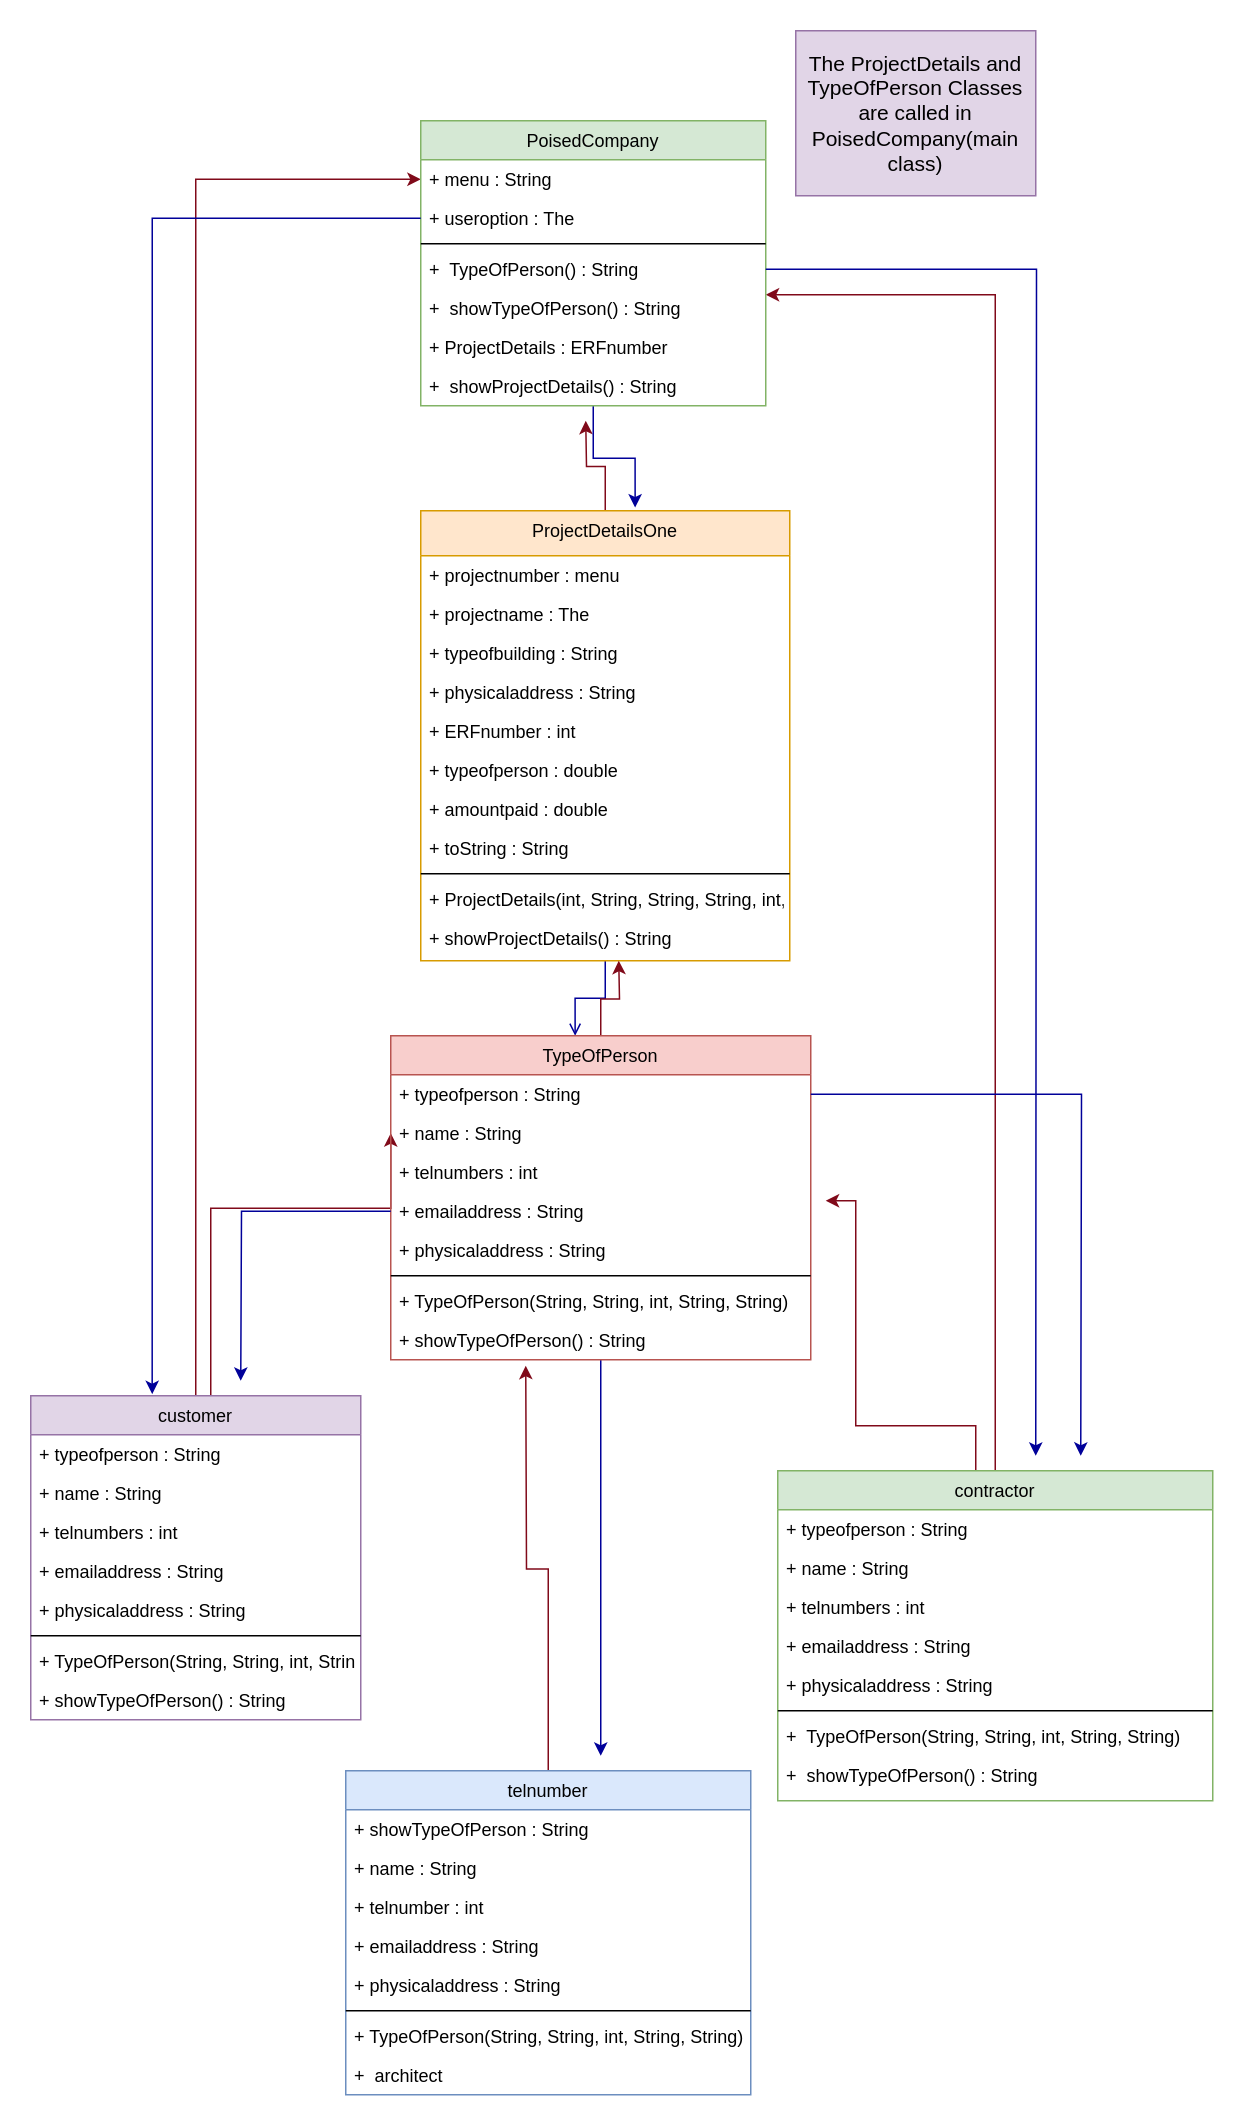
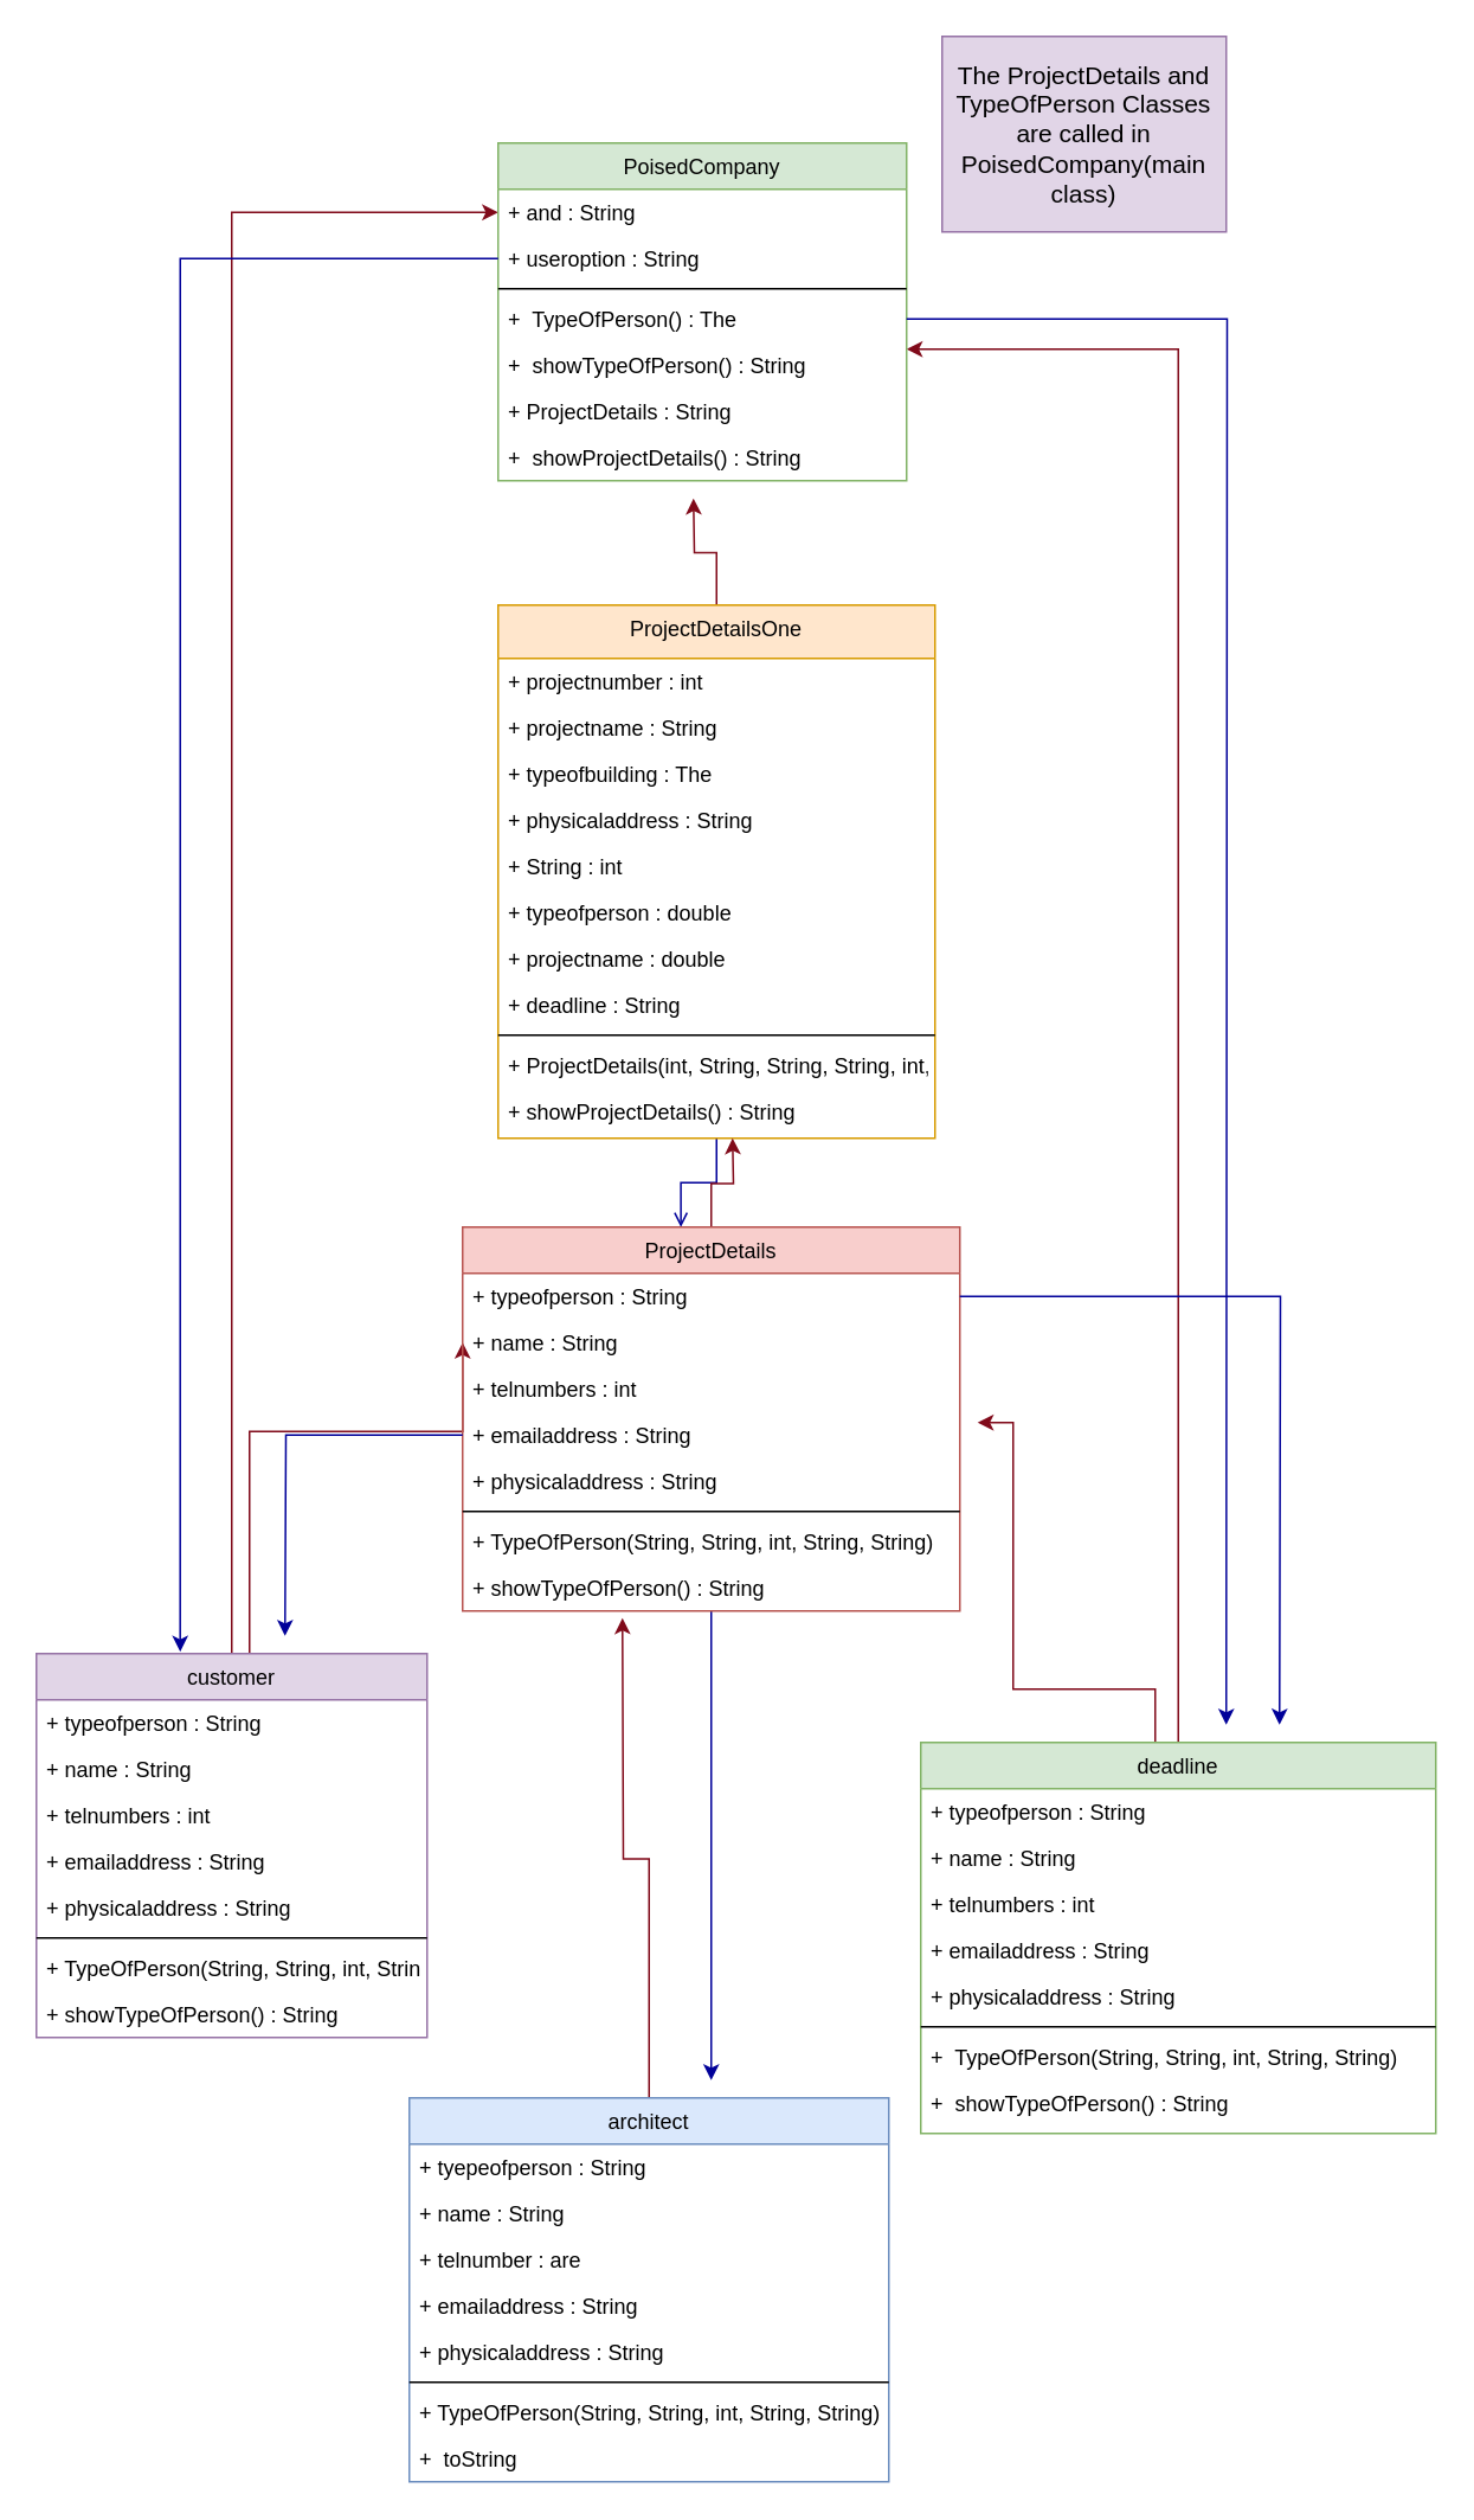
- <mxCell id="50" value="+ menu : String" style="text;align=left;verticalAlign=top;spacingLeft=4;spacingRight=4;overflow=hidden;rotatable=0;points=[[0,0.5],[1,0.5]];portConstraint=eastwest;" parent="49" vertex="1"><mxGeometry y="26" width="230" height="26" as="geometry" /></mxCell>
+ <mxCell id="50" value="+ and : String" style="text;align=left;verticalAlign=top;spacingLeft=4;spacingRight=4;overflow=hidden;rotatable=0;points=[[0,0.5],[1,0.5]];portConstraint=eastwest;" parent="49" vertex="1"><mxGeometry y="26" width="230" height="26" as="geometry" /></mxCell>
- <mxCell id="51" value="+ useroption : The" style="text;align=left;verticalAlign=top;spacingLeft=4;spacingRight=4;overflow=hidden;rotatable=0;points=[[0,0.5],[1,0.5]];portConstraint=eastwest;rounded=0;shadow=0;html=0;" parent="49" vertex="1"><mxGeometry y="52" width="230" height="26" as="geometry" /></mxCell>
+ <mxCell id="51" value="+ useroption : String" style="text;align=left;verticalAlign=top;spacingLeft=4;spacingRight=4;overflow=hidden;rotatable=0;points=[[0,0.5],[1,0.5]];portConstraint=eastwest;rounded=0;shadow=0;html=0;" parent="49" vertex="1"><mxGeometry y="52" width="230" height="26" as="geometry" /></mxCell>
- <mxCell id="53" value="+  TypeOfPerson() : String" style="text;align=left;verticalAlign=top;spacingLeft=4;spacingRight=4;overflow=hidden;rotatable=0;points=[[0,0.5],[1,0.5]];portConstraint=eastwest;" parent="49" vertex="1"><mxGeometry y="86" width="230" height="26" as="geometry" /></mxCell>
+ <mxCell id="53" value="+  TypeOfPerson() : The" style="text;align=left;verticalAlign=top;spacingLeft=4;spacingRight=4;overflow=hidden;rotatable=0;points=[[0,0.5],[1,0.5]];portConstraint=eastwest;" parent="49" vertex="1"><mxGeometry y="86" width="230" height="26" as="geometry" /></mxCell>
- <mxCell id="55" value="+ ProjectDetails : ERFnumber" style="text;align=left;verticalAlign=top;spacingLeft=4;spacingRight=4;overflow=hidden;rotatable=0;points=[[0,0.5],[1,0.5]];portConstraint=eastwest;" parent="49" vertex="1"><mxGeometry y="138" width="230" height="26" as="geometry" /></mxCell>
+ <mxCell id="55" value="+ ProjectDetails : String" style="text;align=left;verticalAlign=top;spacingLeft=4;spacingRight=4;overflow=hidden;rotatable=0;points=[[0,0.5],[1,0.5]];portConstraint=eastwest;" parent="49" vertex="1"><mxGeometry y="138" width="230" height="26" as="geometry" /></mxCell>
- <mxCell id="48" style="edgeStyle=orthogonalEdgeStyle;rounded=0;orthogonalLoop=1;jettySize=auto;html=1;entryX=0.581;entryY=-0.007;entryDx=0;entryDy=0;entryPerimeter=0;shadow=0;strokeColor=#000099;" parent="1" source="49" target="36" edge="1"><mxGeometry relative="1" as="geometry" /></mxCell>
- <mxCell id="37" value="+ projectnumber : menu" style="text;align=left;verticalAlign=top;spacingLeft=4;spacingRight=4;overflow=hidden;rotatable=0;points=[[0,0.5],[1,0.5]];portConstraint=eastwest;" parent="36" vertex="1"><mxGeometry y="30" width="246" height="26" as="geometry" /></mxCell>
+ <mxCell id="37" value="+ projectnumber : int" style="text;align=left;verticalAlign=top;spacingLeft=4;spacingRight=4;overflow=hidden;rotatable=0;points=[[0,0.5],[1,0.5]];portConstraint=eastwest;" parent="36" vertex="1"><mxGeometry y="30" width="246" height="26" as="geometry" /></mxCell>
- <mxCell id="38" value="+ projectname : The" style="text;align=left;verticalAlign=top;spacingLeft=4;spacingRight=4;overflow=hidden;rotatable=0;points=[[0,0.5],[1,0.5]];portConstraint=eastwest;rounded=0;shadow=0;html=0;" parent="36" vertex="1"><mxGeometry y="56" width="246" height="26" as="geometry" /></mxCell>
+ <mxCell id="38" value="+ projectname : String" style="text;align=left;verticalAlign=top;spacingLeft=4;spacingRight=4;overflow=hidden;rotatable=0;points=[[0,0.5],[1,0.5]];portConstraint=eastwest;rounded=0;shadow=0;html=0;" parent="36" vertex="1"><mxGeometry y="56" width="246" height="26" as="geometry" /></mxCell>
- <mxCell id="39" value="+ typeofbuilding : String" style="text;align=left;verticalAlign=top;spacingLeft=4;spacingRight=4;overflow=hidden;rotatable=0;points=[[0,0.5],[1,0.5]];portConstraint=eastwest;rounded=0;shadow=0;html=0;" parent="36" vertex="1"><mxGeometry y="82" width="246" height="26" as="geometry" /></mxCell>
+ <mxCell id="39" value="+ typeofbuilding : The" style="text;align=left;verticalAlign=top;spacingLeft=4;spacingRight=4;overflow=hidden;rotatable=0;points=[[0,0.5],[1,0.5]];portConstraint=eastwest;rounded=0;shadow=0;html=0;" parent="36" vertex="1"><mxGeometry y="82" width="246" height="26" as="geometry" /></mxCell>
- <mxCell id="41" value="+ ERFnumber : int" style="text;align=left;verticalAlign=top;spacingLeft=4;spacingRight=4;overflow=hidden;rotatable=0;points=[[0,0.5],[1,0.5]];portConstraint=eastwest;rounded=0;shadow=0;html=0;" parent="36" vertex="1"><mxGeometry y="134" width="246" height="26" as="geometry" /></mxCell>
+ <mxCell id="41" value="+ String : int" style="text;align=left;verticalAlign=top;spacingLeft=4;spacingRight=4;overflow=hidden;rotatable=0;points=[[0,0.5],[1,0.5]];portConstraint=eastwest;rounded=0;shadow=0;html=0;" parent="36" vertex="1"><mxGeometry y="134" width="246" height="26" as="geometry" /></mxCell>
- <mxCell id="43" value="+ amountpaid : double" style="text;align=left;verticalAlign=top;spacingLeft=4;spacingRight=4;overflow=hidden;rotatable=0;points=[[0,0.5],[1,0.5]];portConstraint=eastwest;rounded=0;shadow=0;html=0;" parent="36" vertex="1"><mxGeometry y="186" width="246" height="26" as="geometry" /></mxCell>
+ <mxCell id="43" value="+ projectname : double" style="text;align=left;verticalAlign=top;spacingLeft=4;spacingRight=4;overflow=hidden;rotatable=0;points=[[0,0.5],[1,0.5]];portConstraint=eastwest;rounded=0;shadow=0;html=0;" parent="36" vertex="1"><mxGeometry y="186" width="246" height="26" as="geometry" /></mxCell>
- <mxCell id="44" value="+ toString : String" style="text;align=left;verticalAlign=top;spacingLeft=4;spacingRight=4;overflow=hidden;rotatable=0;points=[[0,0.5],[1,0.5]];portConstraint=eastwest;rounded=0;shadow=0;html=0;" parent="36" vertex="1"><mxGeometry y="212" width="246" height="26" as="geometry" /></mxCell>
+ <mxCell id="44" value="+ deadline : String" style="text;align=left;verticalAlign=top;spacingLeft=4;spacingRight=4;overflow=hidden;rotatable=0;points=[[0,0.5],[1,0.5]];portConstraint=eastwest;rounded=0;shadow=0;html=0;" parent="36" vertex="1"><mxGeometry y="212" width="246" height="26" as="geometry" /></mxCell>
- <mxCell id="59" value="TypeOfPerson" style="swimlane;fontStyle=0;align=center;verticalAlign=top;childLayout=stackLayout;horizontal=1;startSize=26;horizontalStack=0;resizeParent=1;resizeLast=0;collapsible=1;marginBottom=0;rounded=0;shadow=0;strokeWidth=1;fillColor=#f8cecc;strokeColor=#b85450;" parent="1" vertex="1"><mxGeometry x="260" y="690" width="280" height="216" as="geometry"><mxRectangle x="550" y="140" width="160" height="26" as="alternateBounds" /></mxGeometry></mxCell>
+ <mxCell id="59" value="ProjectDetails" style="swimlane;fontStyle=0;align=center;verticalAlign=top;childLayout=stackLayout;horizontal=1;startSize=26;horizontalStack=0;resizeParent=1;resizeLast=0;collapsible=1;marginBottom=0;rounded=0;shadow=0;strokeWidth=1;fillColor=#f8cecc;strokeColor=#b85450;" parent="1" vertex="1"><mxGeometry x="260" y="690" width="280" height="216" as="geometry"><mxRectangle x="550" y="140" width="160" height="26" as="alternateBounds" /></mxGeometry></mxCell>
- <mxCell id="25" value="contractor" style="swimlane;fontStyle=0;align=center;verticalAlign=top;childLayout=stackLayout;horizontal=1;startSize=26;horizontalStack=0;resizeParent=1;resizeLast=0;collapsible=1;marginBottom=0;rounded=0;shadow=0;strokeWidth=1;fillColor=#d5e8d4;strokeColor=#82b366;" parent="1" vertex="1"><mxGeometry x="518" y="980" width="290" height="220" as="geometry"><mxRectangle x="550" y="140" width="160" height="26" as="alternateBounds" /></mxGeometry></mxCell>
+ <mxCell id="25" value="deadline" style="swimlane;fontStyle=0;align=center;verticalAlign=top;childLayout=stackLayout;horizontal=1;startSize=26;horizontalStack=0;resizeParent=1;resizeLast=0;collapsible=1;marginBottom=0;rounded=0;shadow=0;strokeWidth=1;fillColor=#d5e8d4;strokeColor=#82b366;" parent="1" vertex="1"><mxGeometry x="518" y="980" width="290" height="220" as="geometry"><mxRectangle x="550" y="140" width="160" height="26" as="alternateBounds" /></mxGeometry></mxCell>
- <mxCell id="14" value="telnumber" style="swimlane;fontStyle=0;align=center;verticalAlign=top;childLayout=stackLayout;horizontal=1;startSize=26;horizontalStack=0;resizeParent=1;resizeLast=0;collapsible=1;marginBottom=0;rounded=0;shadow=0;strokeWidth=1;fillColor=#dae8fc;strokeColor=#6c8ebf;" parent="1" vertex="1"><mxGeometry x="230" y="1180" width="270" height="216" as="geometry"><mxRectangle x="550" y="140" width="160" height="26" as="alternateBounds" /></mxGeometry></mxCell>
+ <mxCell id="14" value="architect" style="swimlane;fontStyle=0;align=center;verticalAlign=top;childLayout=stackLayout;horizontal=1;startSize=26;horizontalStack=0;resizeParent=1;resizeLast=0;collapsible=1;marginBottom=0;rounded=0;shadow=0;strokeWidth=1;fillColor=#dae8fc;strokeColor=#6c8ebf;" parent="1" vertex="1"><mxGeometry x="230" y="1180" width="270" height="216" as="geometry"><mxRectangle x="550" y="140" width="160" height="26" as="alternateBounds" /></mxGeometry></mxCell>
- <mxCell id="15" value="+ showTypeOfPerson : String" style="text;align=left;verticalAlign=top;spacingLeft=4;spacingRight=4;overflow=hidden;rotatable=0;points=[[0,0.5],[1,0.5]];portConstraint=eastwest;" parent="14" vertex="1"><mxGeometry y="26" width="270" height="26" as="geometry" /></mxCell>
+ <mxCell id="15" value="+ tyepeofperson : String" style="text;align=left;verticalAlign=top;spacingLeft=4;spacingRight=4;overflow=hidden;rotatable=0;points=[[0,0.5],[1,0.5]];portConstraint=eastwest;" parent="14" vertex="1"><mxGeometry y="26" width="270" height="26" as="geometry" /></mxCell>
- <mxCell id="17" value="+ telnumber : int" style="text;align=left;verticalAlign=top;spacingLeft=4;spacingRight=4;overflow=hidden;rotatable=0;points=[[0,0.5],[1,0.5]];portConstraint=eastwest;rounded=0;shadow=0;html=0;" parent="14" vertex="1"><mxGeometry y="78" width="270" height="26" as="geometry" /></mxCell>
+ <mxCell id="17" value="+ telnumber : are" style="text;align=left;verticalAlign=top;spacingLeft=4;spacingRight=4;overflow=hidden;rotatable=0;points=[[0,0.5],[1,0.5]];portConstraint=eastwest;rounded=0;shadow=0;html=0;" parent="14" vertex="1"><mxGeometry y="78" width="270" height="26" as="geometry" /></mxCell>
- <mxCell id="22" value="+  architect" style="text;align=left;verticalAlign=top;spacingLeft=4;spacingRight=4;overflow=hidden;rotatable=0;points=[[0,0.5],[1,0.5]];portConstraint=eastwest;" parent="14" vertex="1"><mxGeometry y="190" width="270" height="26" as="geometry" /></mxCell>
+ <mxCell id="22" value="+  toString" style="text;align=left;verticalAlign=top;spacingLeft=4;spacingRight=4;overflow=hidden;rotatable=0;points=[[0,0.5],[1,0.5]];portConstraint=eastwest;" parent="14" vertex="1"><mxGeometry y="190" width="270" height="26" as="geometry" /></mxCell>
